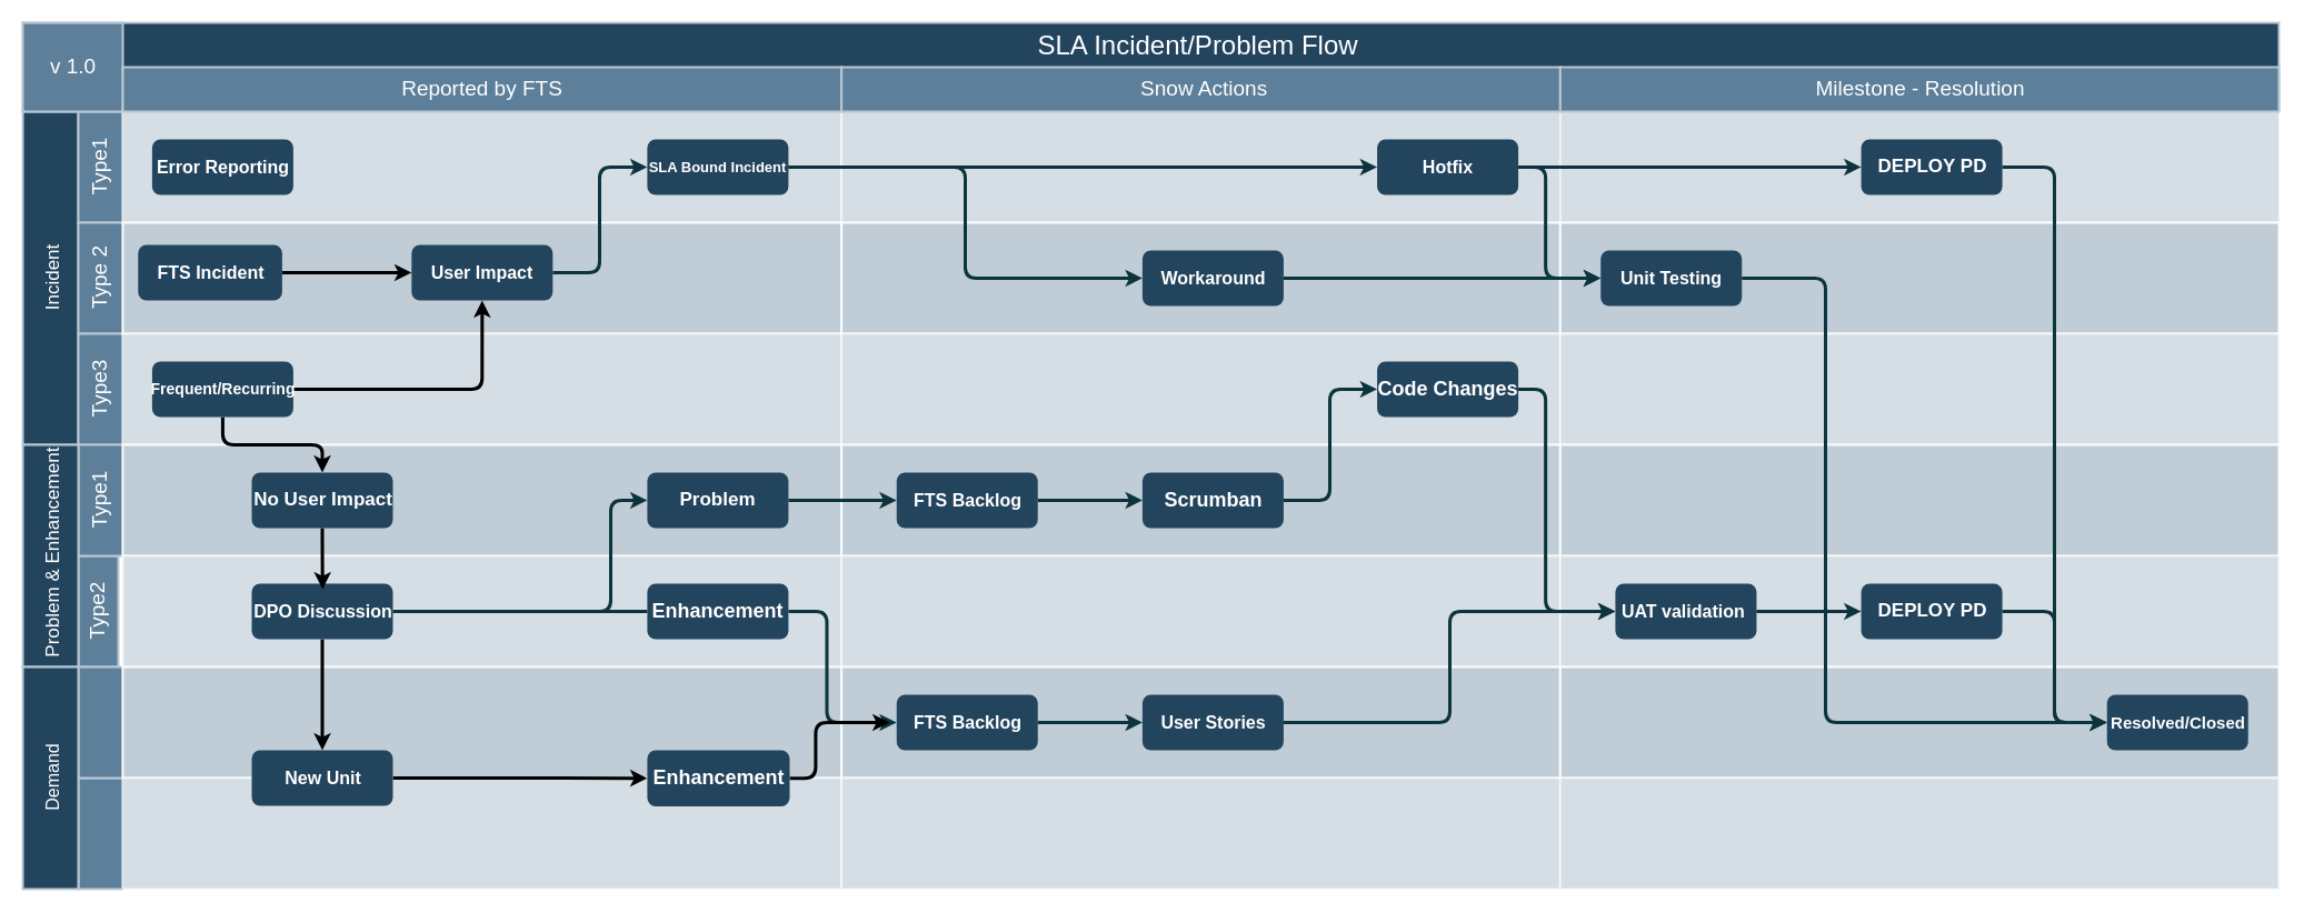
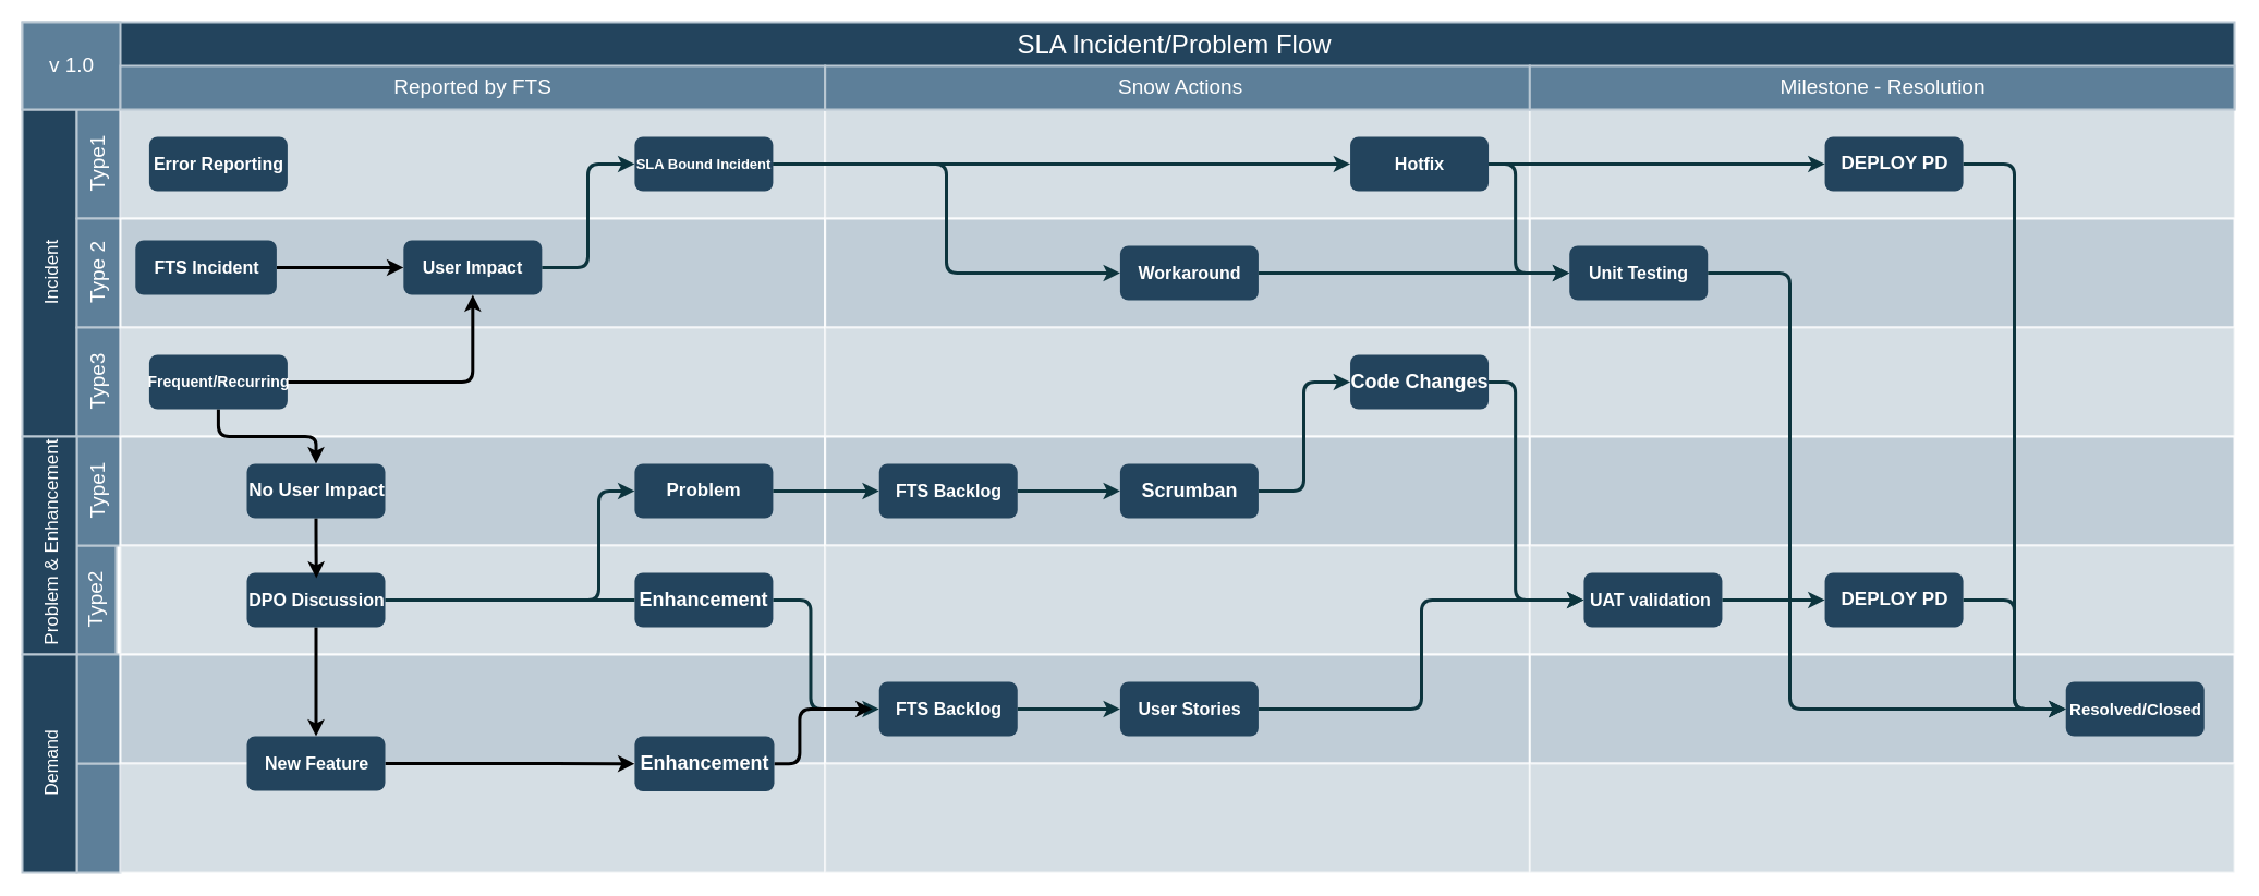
- <mxCell id="85" value="&lt;b&gt;&lt;font style=&quot;font-size: 16px;&quot; color=&quot;#ffffff&quot;&gt;New Unit&lt;/font&gt;&lt;/b&gt;" style="rounded=1;fillColor=#23445D;strokeColor=none;strokeWidth=2;fontFamily=Helvetica;html=1;gradientColor=none;" parent="1" vertex="1"><mxGeometry x="226.004" y="675" width="127" height="50" as="geometry" /></mxCell>
+ <mxCell id="85" value="&lt;b&gt;&lt;font style=&quot;font-size: 16px;&quot; color=&quot;#ffffff&quot;&gt;New Feature&lt;/font&gt;&lt;/b&gt;" style="rounded=1;fillColor=#23445D;strokeColor=none;strokeWidth=2;fontFamily=Helvetica;html=1;gradientColor=none;" parent="1" vertex="1"><mxGeometry x="226.004" y="675" width="127" height="50" as="geometry" /></mxCell>
